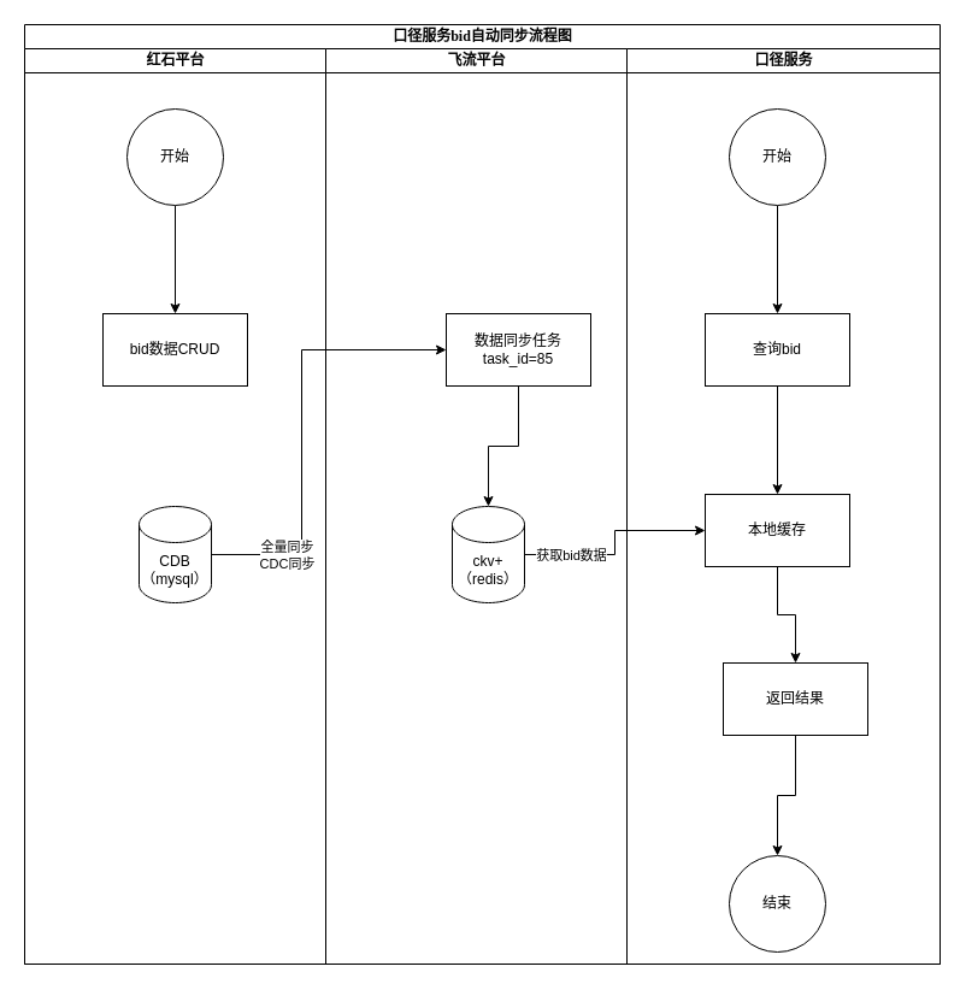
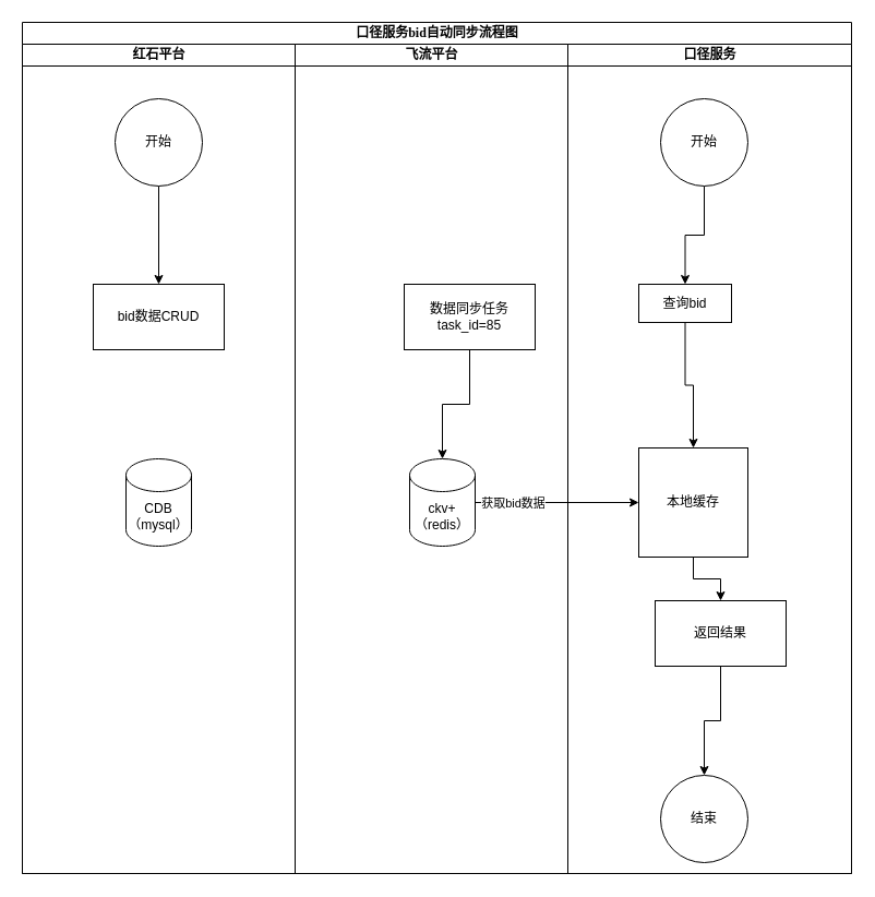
- <mxCell id="20" value="查询bid" style="rounded=0;whiteSpace=wrap;html=1;" vertex="1" parent="16"><mxGeometry x="65" y="220" width="120" height="60" as="geometry" /></mxCell>
+ <mxCell id="20" value="查询bid" style="rounded=0;whiteSpace=wrap;html=1;" vertex="1" parent="16"><mxGeometry x="65" y="220" width="85" height="35" as="geometry" /></mxCell>
- <mxCell id="12" style="edgeStyle=orthogonalEdgeStyle;rounded=0;orthogonalLoop=1;jettySize=auto;html=1;exitX=1;exitY=0.5;exitDx=0;exitDy=0;exitPerimeter=0;entryX=0;entryY=0.5;entryDx=0;entryDy=0;" edge="1" parent="2" source="5" target="10"><mxGeometry relative="1" as="geometry"><Array as="points"><mxPoint x="230" y="440" /><mxPoint x="230" y="270" /></Array></mxGeometry></mxCell>
- <mxCell id="13" value="全量同步&lt;br&gt;CDC同步" style="edgeLabel;html=1;align=center;verticalAlign=middle;resizable=0;points=[];" vertex="1" connectable="0" parent="12"><mxGeometry x="-0.659" relative="1" as="geometry"><mxPoint as="offset" /></mxGeometry></mxCell>
- <mxCell id="22" value="本地缓存" style="rounded=0;whiteSpace=wrap;html=1;" vertex="1" parent="16"><mxGeometry x="65" y="370" width="120" height="60" as="geometry" /></mxCell>
+ <mxCell id="22" value="本地缓存" style="rounded=0;whiteSpace=wrap;html=1;" vertex="1" parent="16"><mxGeometry x="65" y="370" width="100" height="100" as="geometry" /></mxCell>
